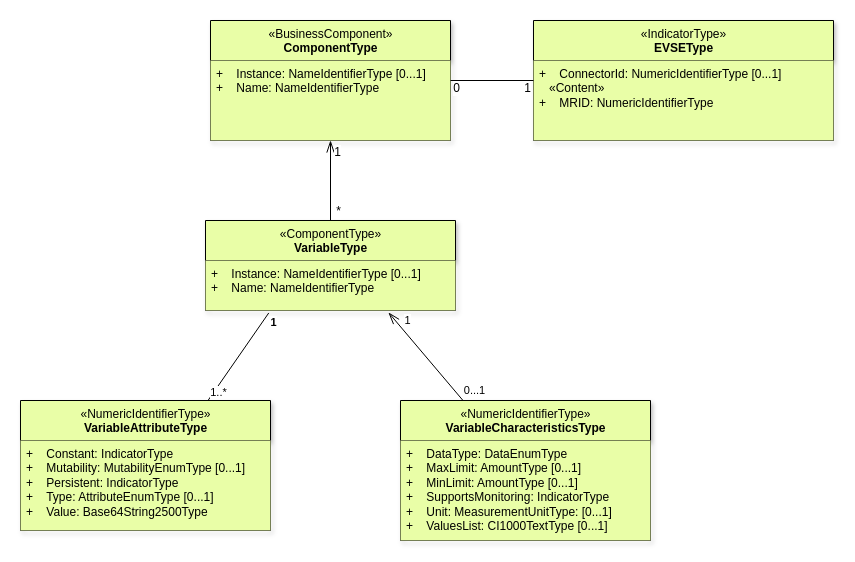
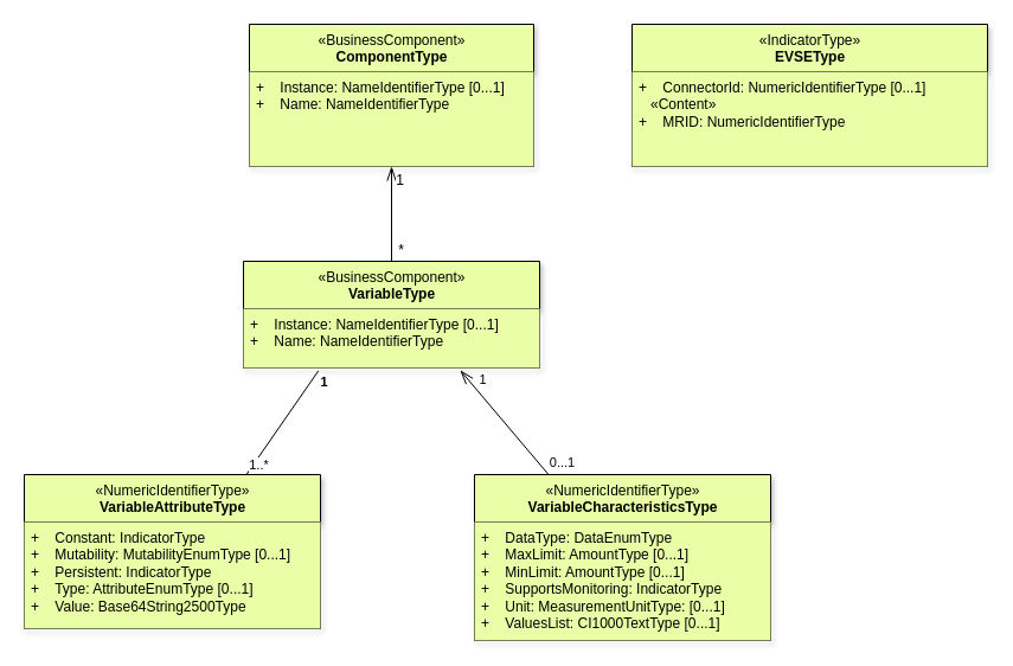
- <mxCell id="11" style="edgeStyle=none;html=1;entryX=0;entryY=0.5;entryDx=0;entryDy=0;fontFamily=Helvetica;fontSize=12;endArrow=none;endFill=0;endSize=10;" parent="1" source="2" target="6" edge="1"><mxGeometry relative="1" as="geometry" /></mxCell>
- <mxCell id="12" value="0" style="edgeLabel;html=1;align=center;verticalAlign=middle;resizable=0;points=[];fontSize=12;" parent="11" vertex="1" connectable="0"><mxGeometry x="-0.874" y="2" relative="1" as="geometry"><mxPoint y="9" as="offset" /></mxGeometry></mxCell>
- <mxCell id="13" value="1" style="edgeLabel;html=1;align=center;verticalAlign=middle;resizable=0;points=[];fontSize=12;" parent="11" vertex="1" connectable="0"><mxGeometry x="0.84" relative="1" as="geometry"><mxPoint y="7" as="offset" /></mxGeometry></mxCell>
- <mxCell id="4" value="&lt;font style=&quot;font-size: 12px;&quot;&gt;&lt;span style=&quot;background-color: initial; font-size: 12px;&quot;&gt;«ComponentType»&lt;br style=&quot;font-size: 12px;&quot;&gt;&lt;/span&gt;&lt;b style=&quot;font-size: 12px;&quot;&gt;VariableType&lt;/b&gt;&lt;/font&gt;" style="swimlane;fontStyle=0;align=center;verticalAlign=top;childLayout=stackLayout;horizontal=1;startSize=40;horizontalStack=0;resizeParent=1;resizeParentMax=0;resizeLast=0;collapsible=0;marginBottom=0;html=1;fillColor=#e9fea7;rounded=0;shadow=1;fontSize=12;" parent="1" vertex="1"><mxGeometry x="205" y="220" width="250" height="90" as="geometry" /></mxCell>
+ <mxCell id="4" value="&lt;font style=&quot;font-size: 12px;&quot;&gt;&lt;span style=&quot;background-color: initial; font-size: 12px;&quot;&gt;«BusinessComponent»&lt;br style=&quot;font-size: 12px;&quot;&gt;&lt;/span&gt;&lt;b style=&quot;font-size: 12px;&quot;&gt;VariableType&lt;/b&gt;&lt;/font&gt;" style="swimlane;fontStyle=0;align=center;verticalAlign=top;childLayout=stackLayout;horizontal=1;startSize=40;horizontalStack=0;resizeParent=1;resizeParentMax=0;resizeLast=0;collapsible=0;marginBottom=0;html=1;fillColor=#e9fea7;rounded=0;shadow=1;fontSize=12;" parent="1" vertex="1"><mxGeometry x="205" y="220" width="250" height="90" as="geometry" /></mxCell>
